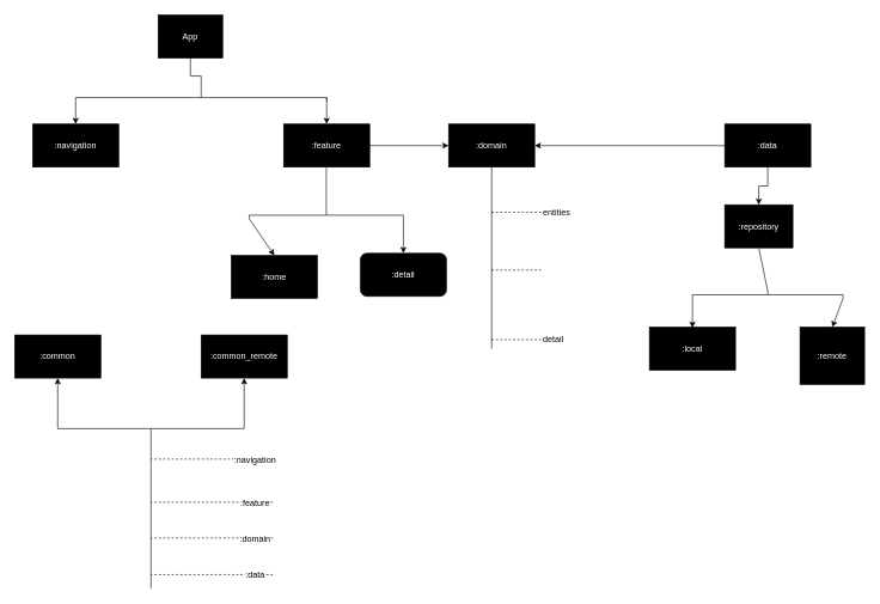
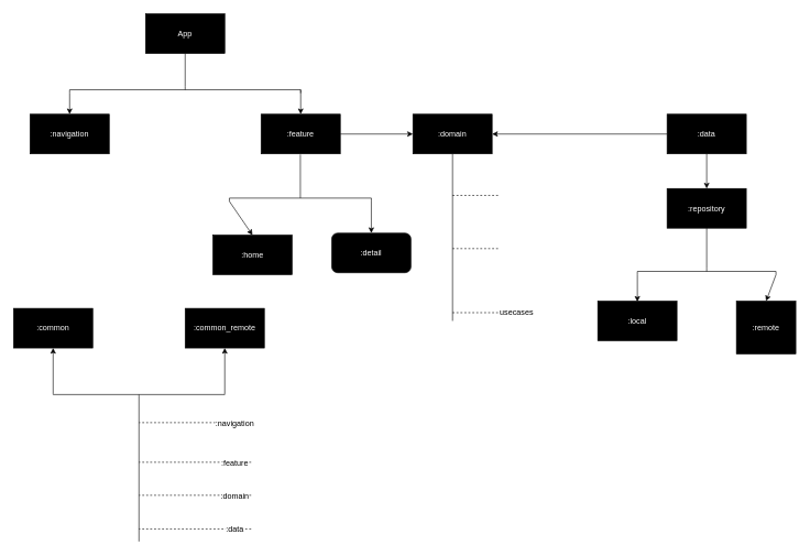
- <mxCell id="33" value="&lt;font color=&quot;#ffffff&quot;&gt;App&lt;/font&gt;" style="rounded=0;whiteSpace=wrap;html=1;fillColor=#000000;" vertex="1" parent="1"><mxGeometry x="220" y="20" width="90" height="60" as="geometry" /></mxCell>
+ <mxCell id="33" value="&lt;font color=&quot;#ffffff&quot;&gt;App&lt;/font&gt;" style="rounded=0;whiteSpace=wrap;html=1;fillColor=#000000;" vertex="1" parent="1"><mxGeometry x="220" y="20" width="120" height="60" as="geometry" /></mxCell>
- <mxCell id="18" value="entities" style="text;html=1;resizable=0;points=[];autosize=1;align=left;verticalAlign=top;spacingTop=-4;" vertex="1" parent="16"><mxGeometry x="70" width="50" height="20" as="geometry" /></mxCell>
- <mxCell id="12" value="&lt;font color=&quot;#ffffff&quot;&gt;:repository&lt;/font&gt;" style="rounded=0;whiteSpace=wrap;html=1;fillColor=#000000;" vertex="1" parent="1"><mxGeometry x="1010" y="284.5" width="95" height="60" as="geometry" /></mxCell>
+ <mxCell id="12" value="&lt;font color=&quot;#ffffff&quot;&gt;:repository&lt;/font&gt;" style="rounded=0;whiteSpace=wrap;html=1;fillColor=#000000;" vertex="1" parent="1"><mxGeometry x="1010" y="284.5" width="120" height="60" as="geometry" /></mxCell>
- <mxCell id="23" value="detail" style="text;html=1;resizable=0;points=[];autosize=1;align=left;verticalAlign=top;spacingTop=-4;" vertex="1" parent="21"><mxGeometry x="70" width="70" height="20" as="geometry" /></mxCell>
+ <mxCell id="23" value="usecases" style="text;html=1;resizable=0;points=[];autosize=1;align=left;verticalAlign=top;spacingTop=-4;" vertex="1" parent="21"><mxGeometry x="70" width="70" height="20" as="geometry" /></mxCell>
